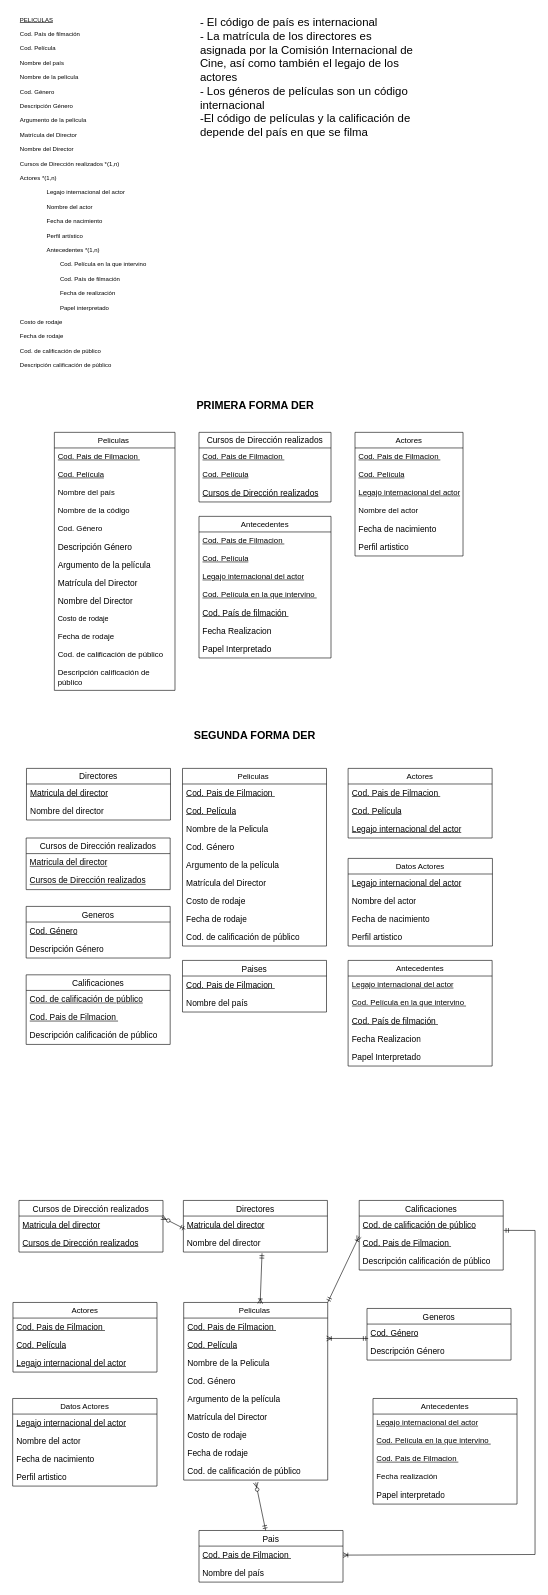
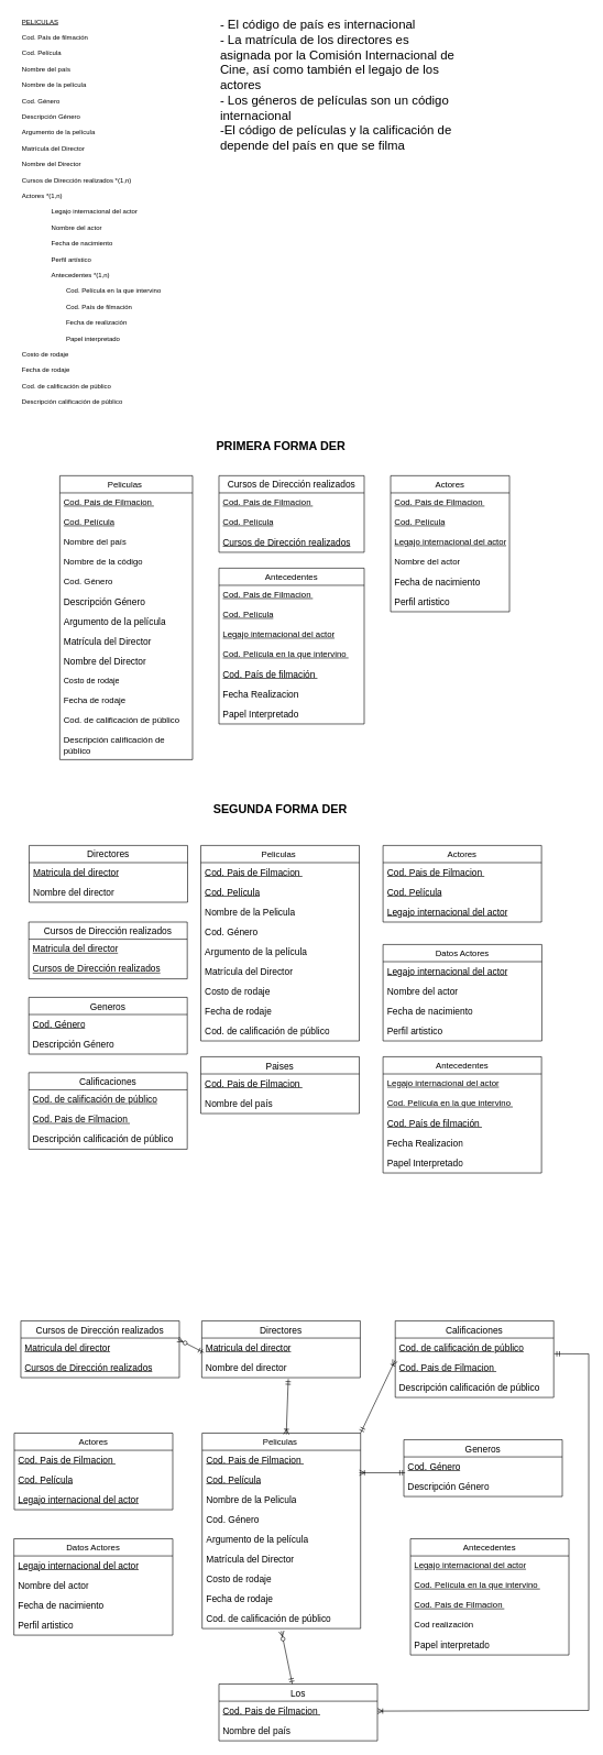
- <mxCell id="114" value="&lt;span style=&quot;font-size: 13px;&quot;&gt;Fecha realización&lt;/span&gt;" style="text;strokeColor=none;fillColor=none;spacingLeft=4;spacingRight=4;overflow=hidden;rotatable=0;points=[[0,0.5],[1,0.5]];portConstraint=eastwest;fontSize=13;whiteSpace=wrap;html=1;" vertex="1" parent="110"><mxGeometry y="116" width="240" height="30" as="geometry" /></mxCell>
+ <mxCell id="114" value="&lt;span style=&quot;font-size: 13px;&quot;&gt;Cod realización&lt;/span&gt;" style="text;strokeColor=none;fillColor=none;spacingLeft=4;spacingRight=4;overflow=hidden;rotatable=0;points=[[0,0.5],[1,0.5]];portConstraint=eastwest;fontSize=13;whiteSpace=wrap;html=1;" vertex="1" parent="110"><mxGeometry y="116" width="240" height="30" as="geometry" /></mxCell>
- <mxCell id="105" value="Pais" style="swimlane;fontStyle=0;childLayout=stackLayout;horizontal=1;startSize=26;horizontalStack=0;resizeParent=1;resizeParentMax=0;resizeLast=0;collapsible=1;marginBottom=0;align=center;fontSize=14;" vertex="1" parent="1"><mxGeometry x="331" y="2550" width="240" height="86" as="geometry" /></mxCell>
+ <mxCell id="105" value="Los" style="swimlane;fontStyle=0;childLayout=stackLayout;horizontal=1;startSize=26;horizontalStack=0;resizeParent=1;resizeParentMax=0;resizeLast=0;collapsible=1;marginBottom=0;align=center;fontSize=14;" vertex="1" parent="1"><mxGeometry x="331" y="2550" width="240" height="86" as="geometry" /></mxCell>
